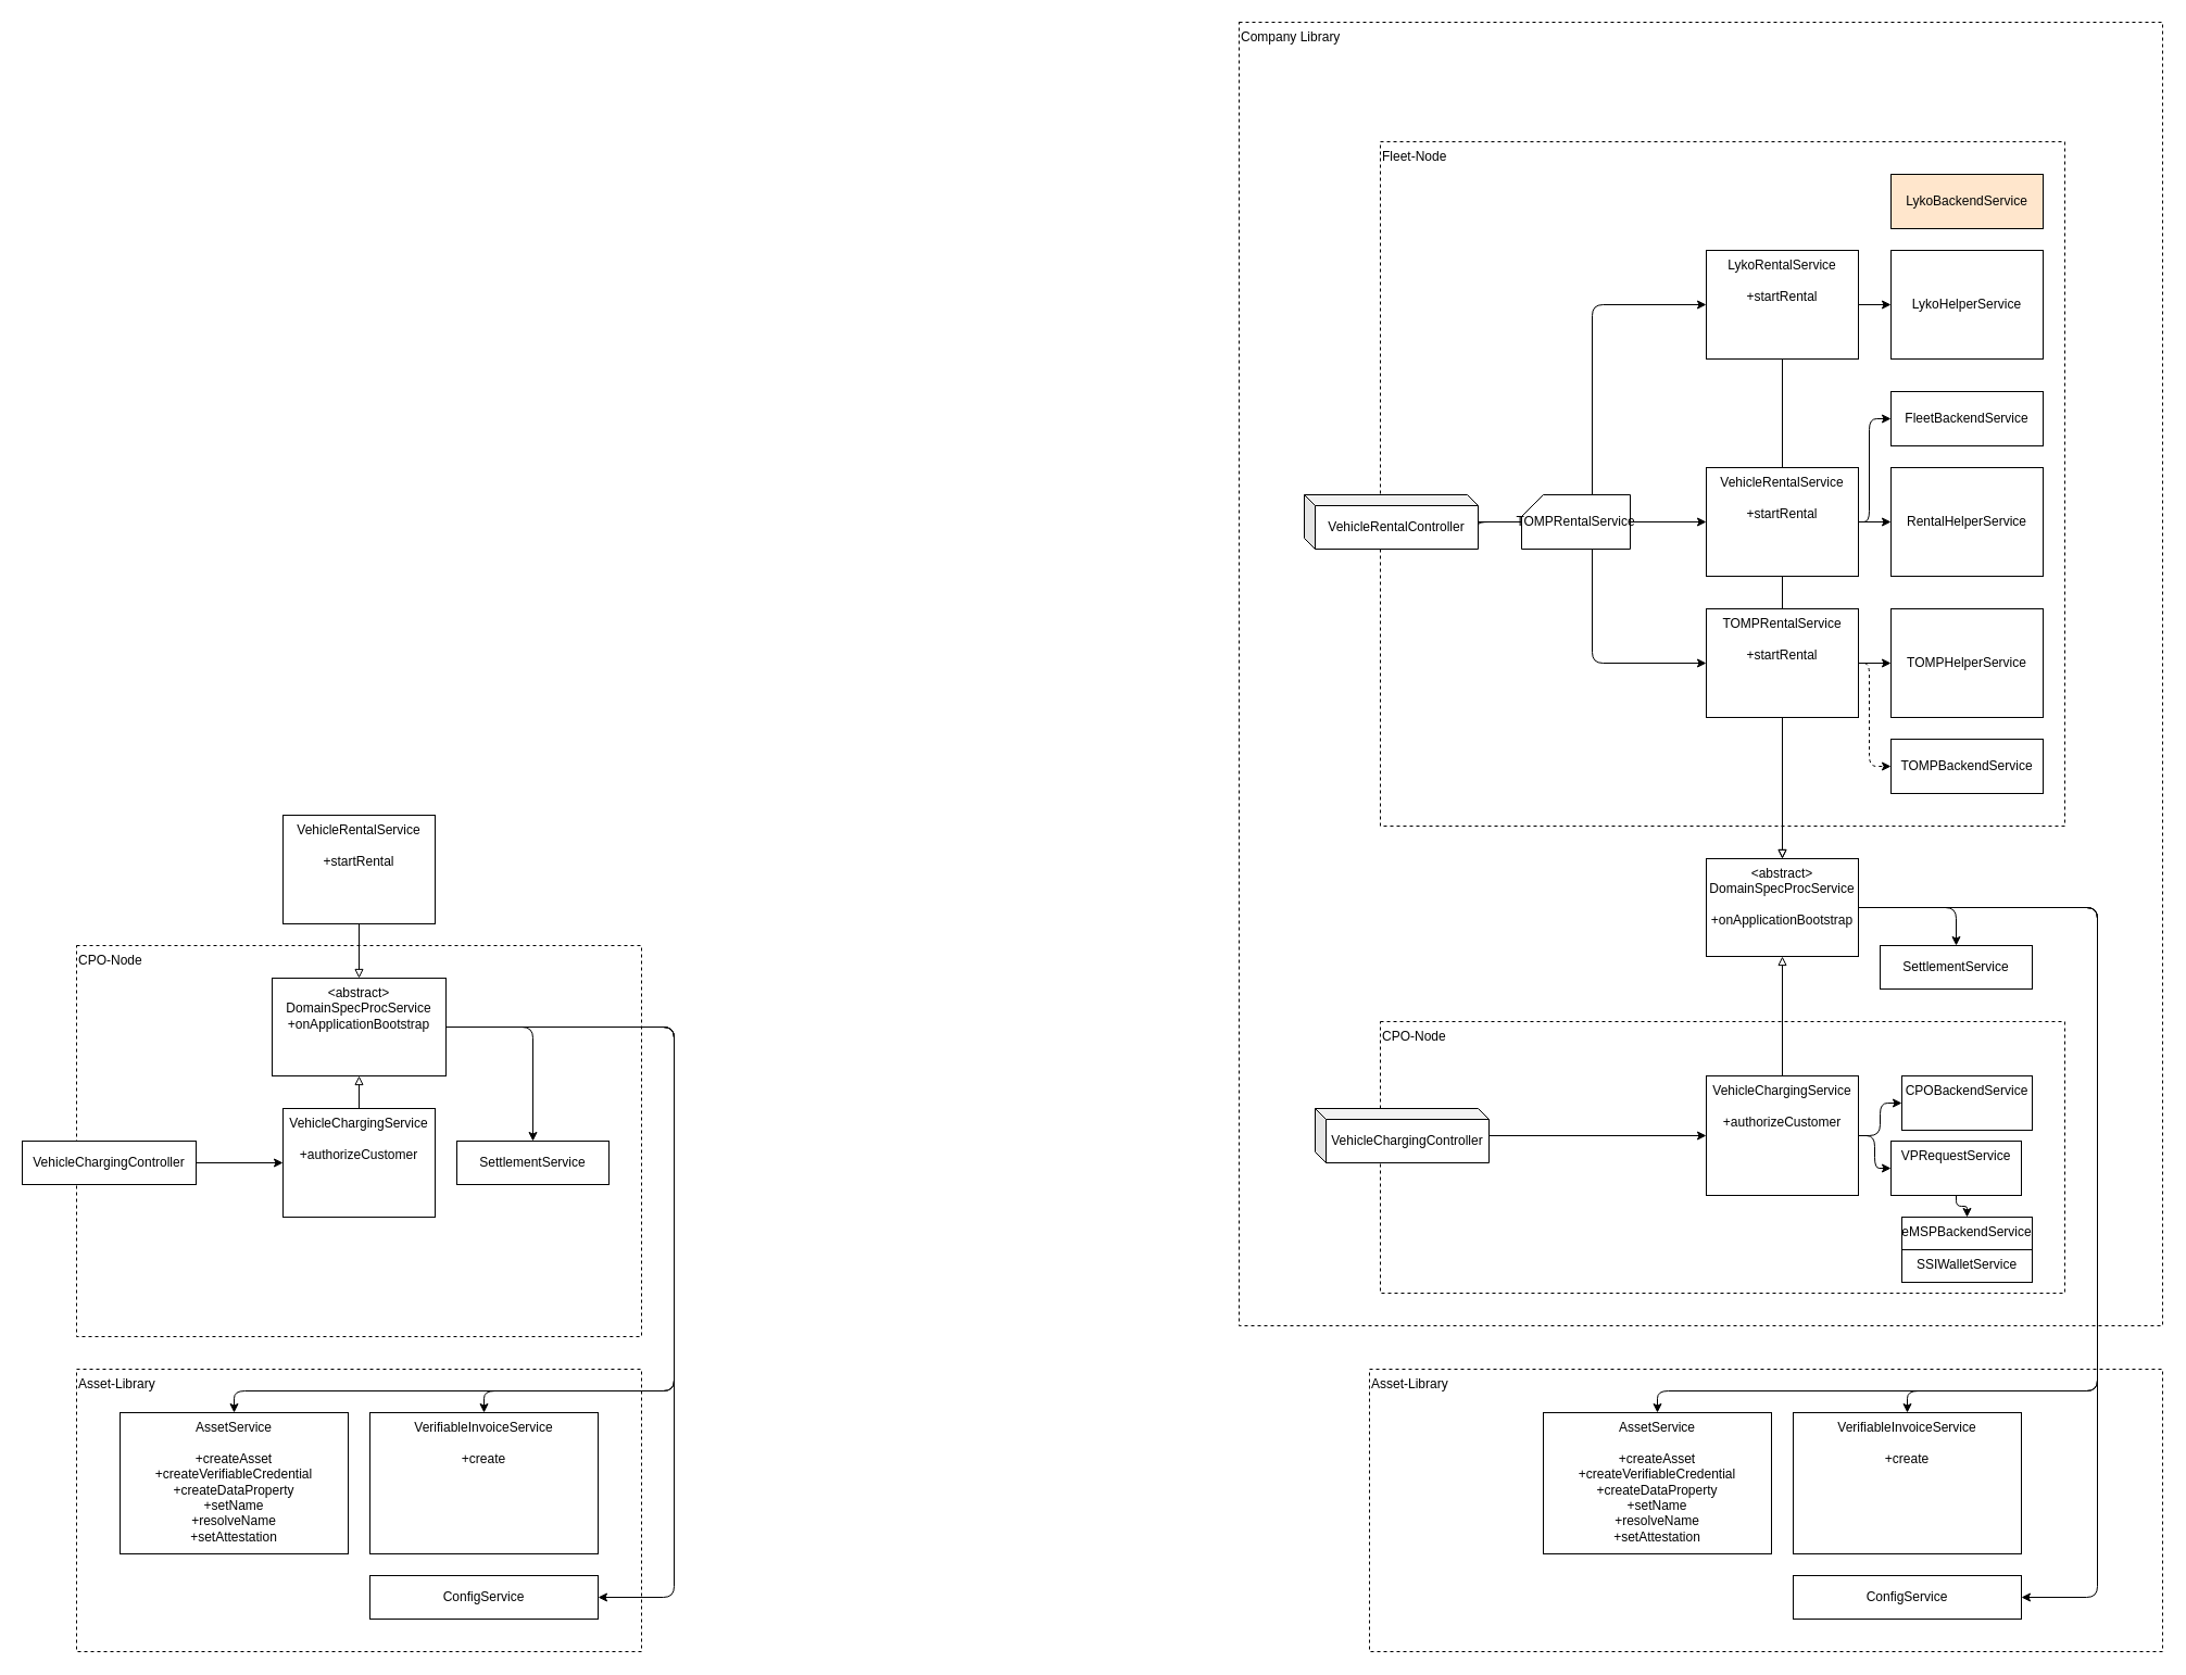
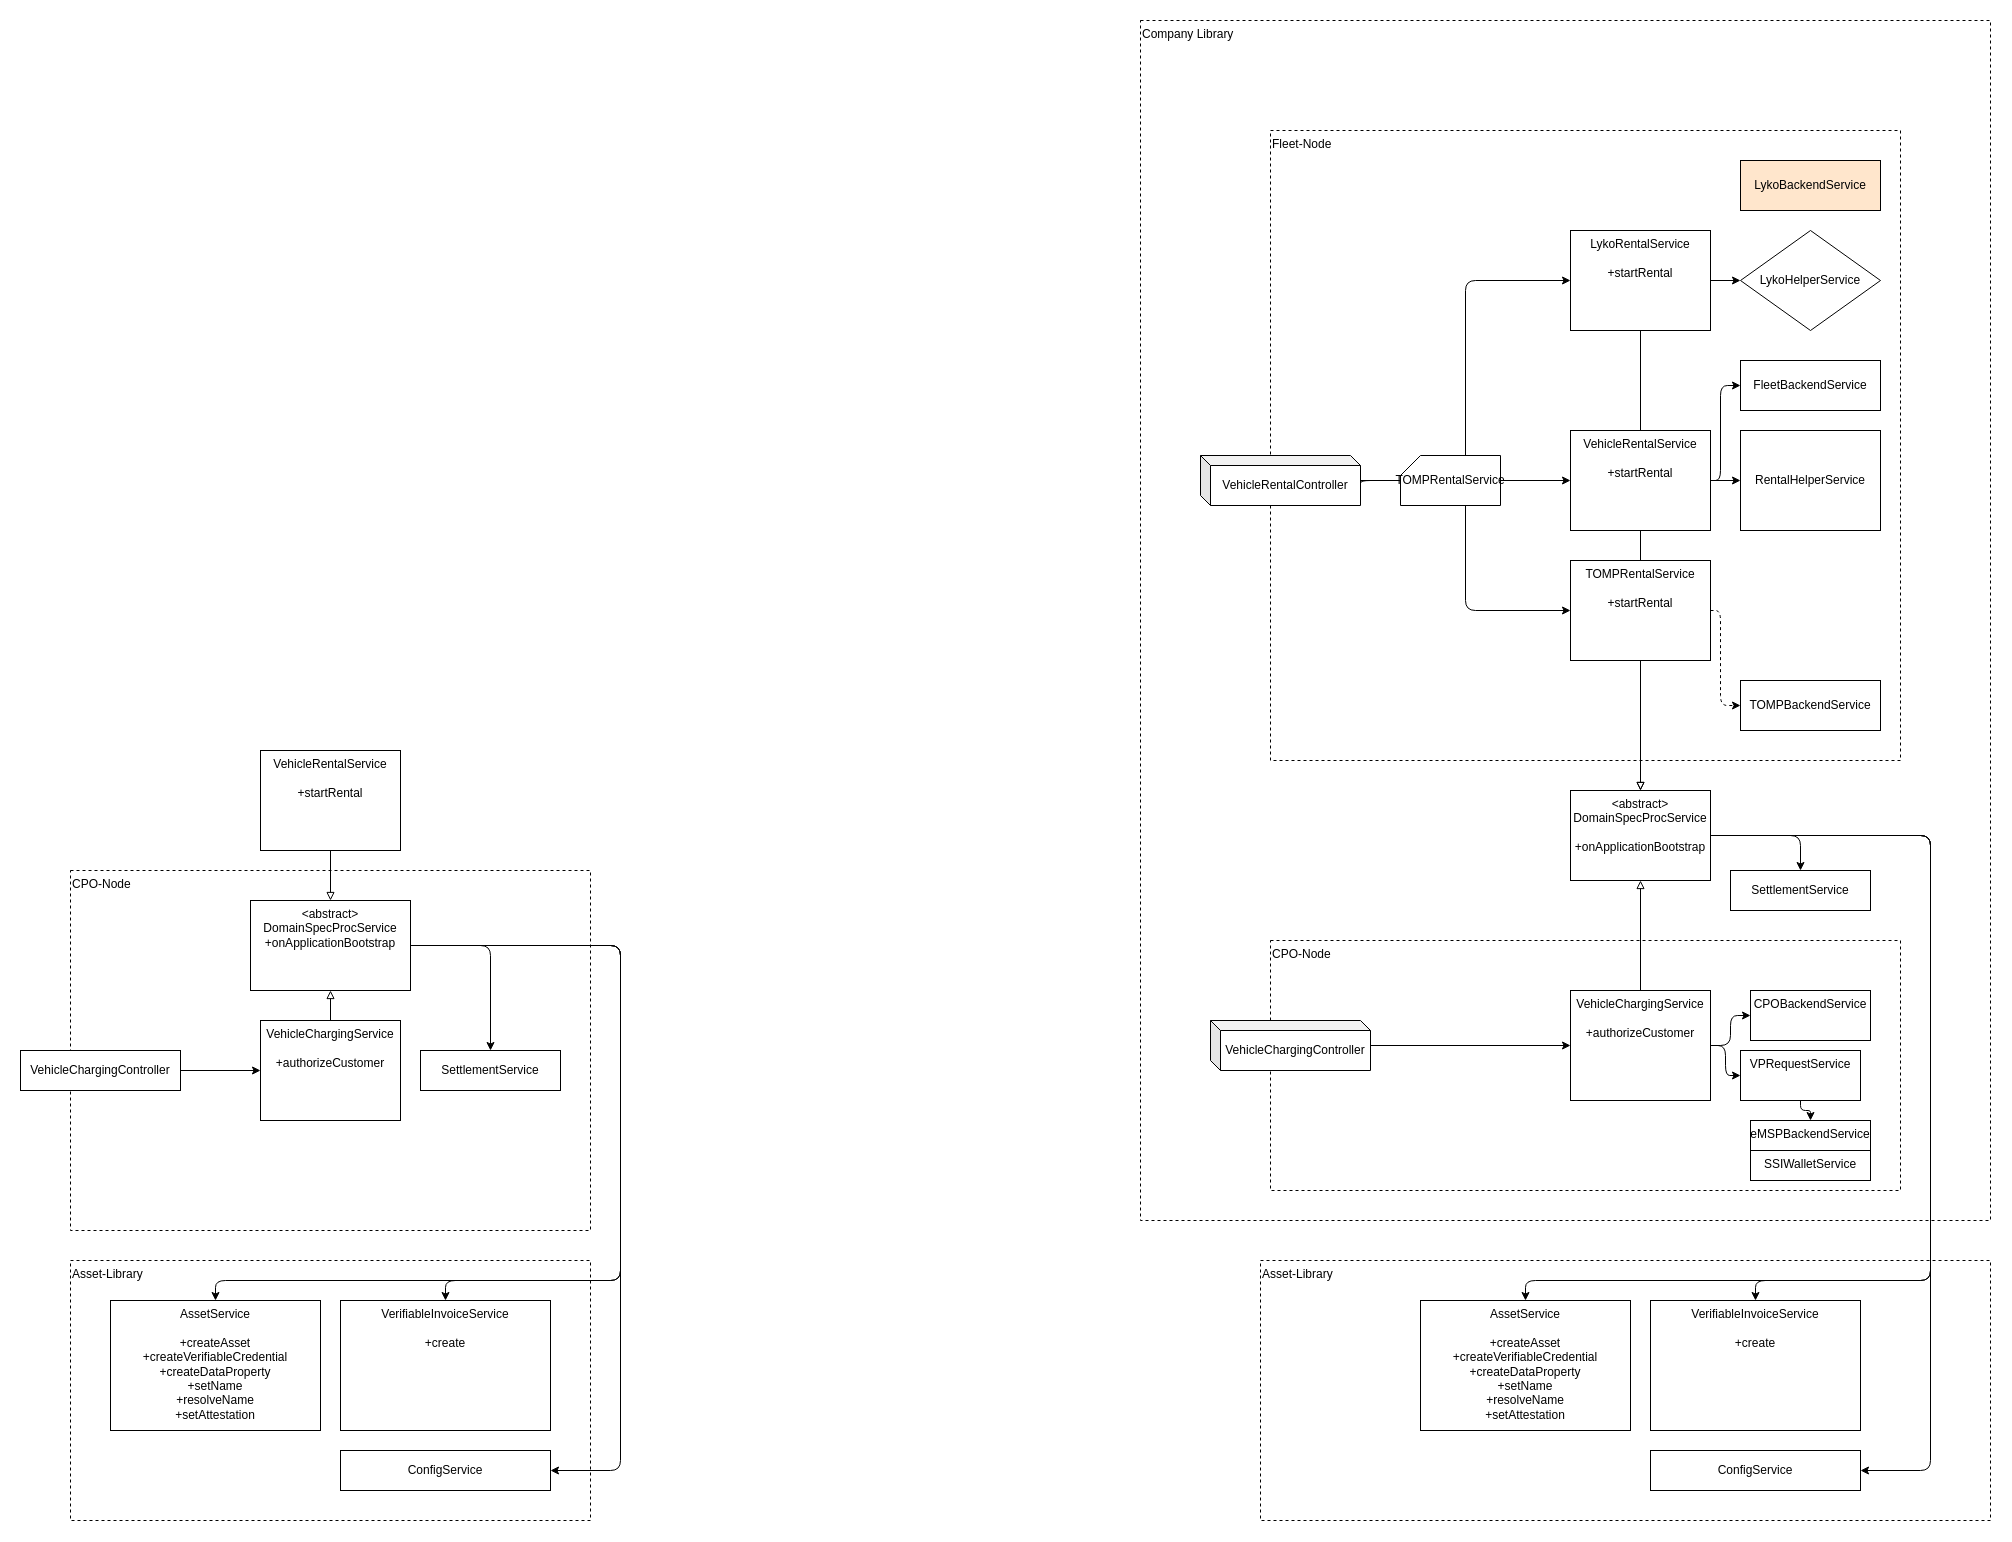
- <mxCell id="61" value="LykoHelperService" style="rounded=0;whiteSpace=wrap;html=1;verticalAlign=middle;" vertex="1" parent="1"><mxGeometry x="1740" y="230" width="140" height="100" as="geometry" /></mxCell>
+ <mxCell id="61" value="LykoHelperService" style="rhombus;whiteSpace=wrap;html=1;verticalAlign=middle;" vertex="1" parent="1"><mxGeometry x="1740" y="230" width="140" height="100" as="geometry" /></mxCell>
- <mxCell id="50" style="edgeStyle=orthogonalEdgeStyle;html=1;entryX=0;entryY=0.5;entryDx=0;entryDy=0;endArrow=classic;endFill=1;" edge="1" parent="1" source="52" target="53"><mxGeometry relative="1" as="geometry" /></mxCell>
- <mxCell id="53" value="TOMPHelperService" style="rounded=0;whiteSpace=wrap;html=1;verticalAlign=middle;" vertex="1" parent="1"><mxGeometry x="1740" y="560" width="140" height="100" as="geometry" /></mxCell>
